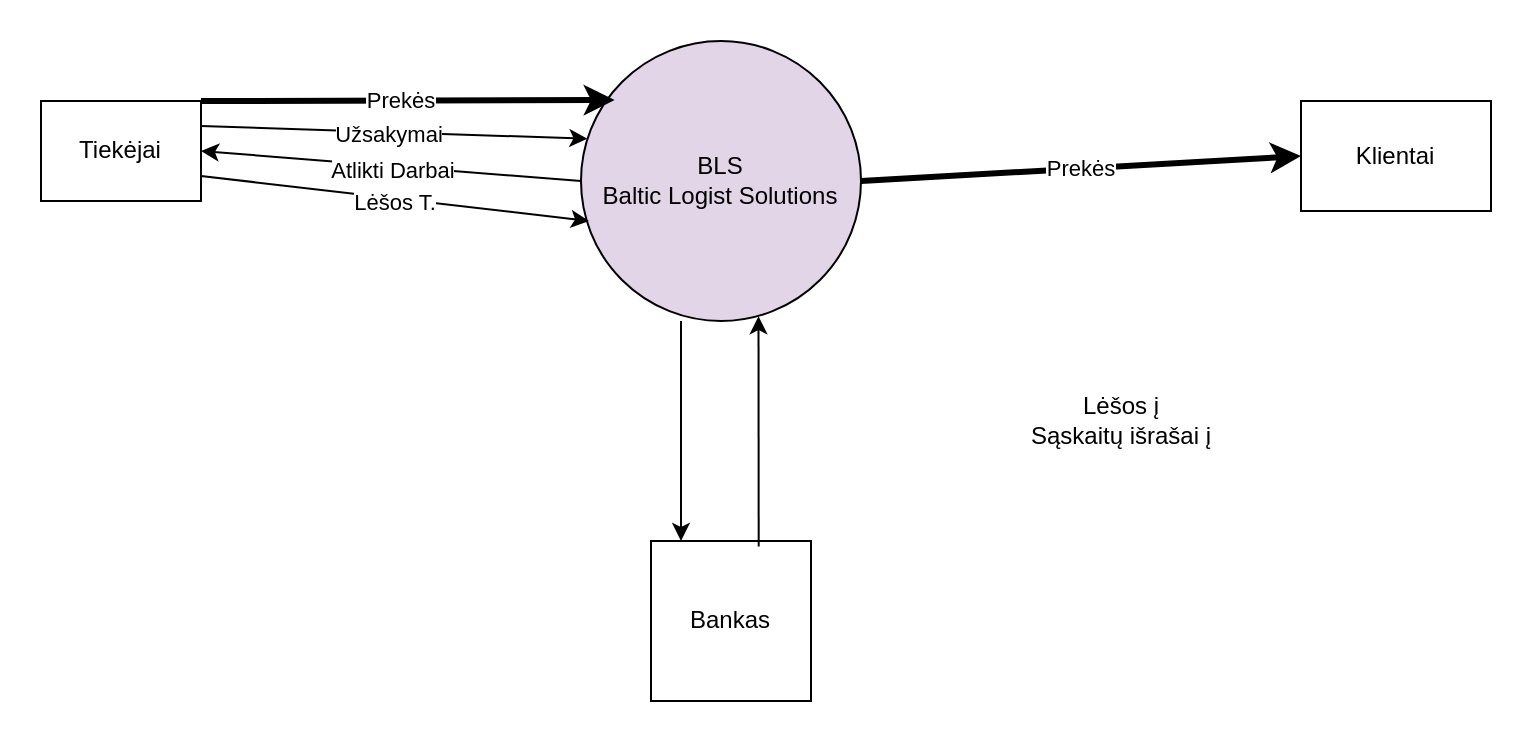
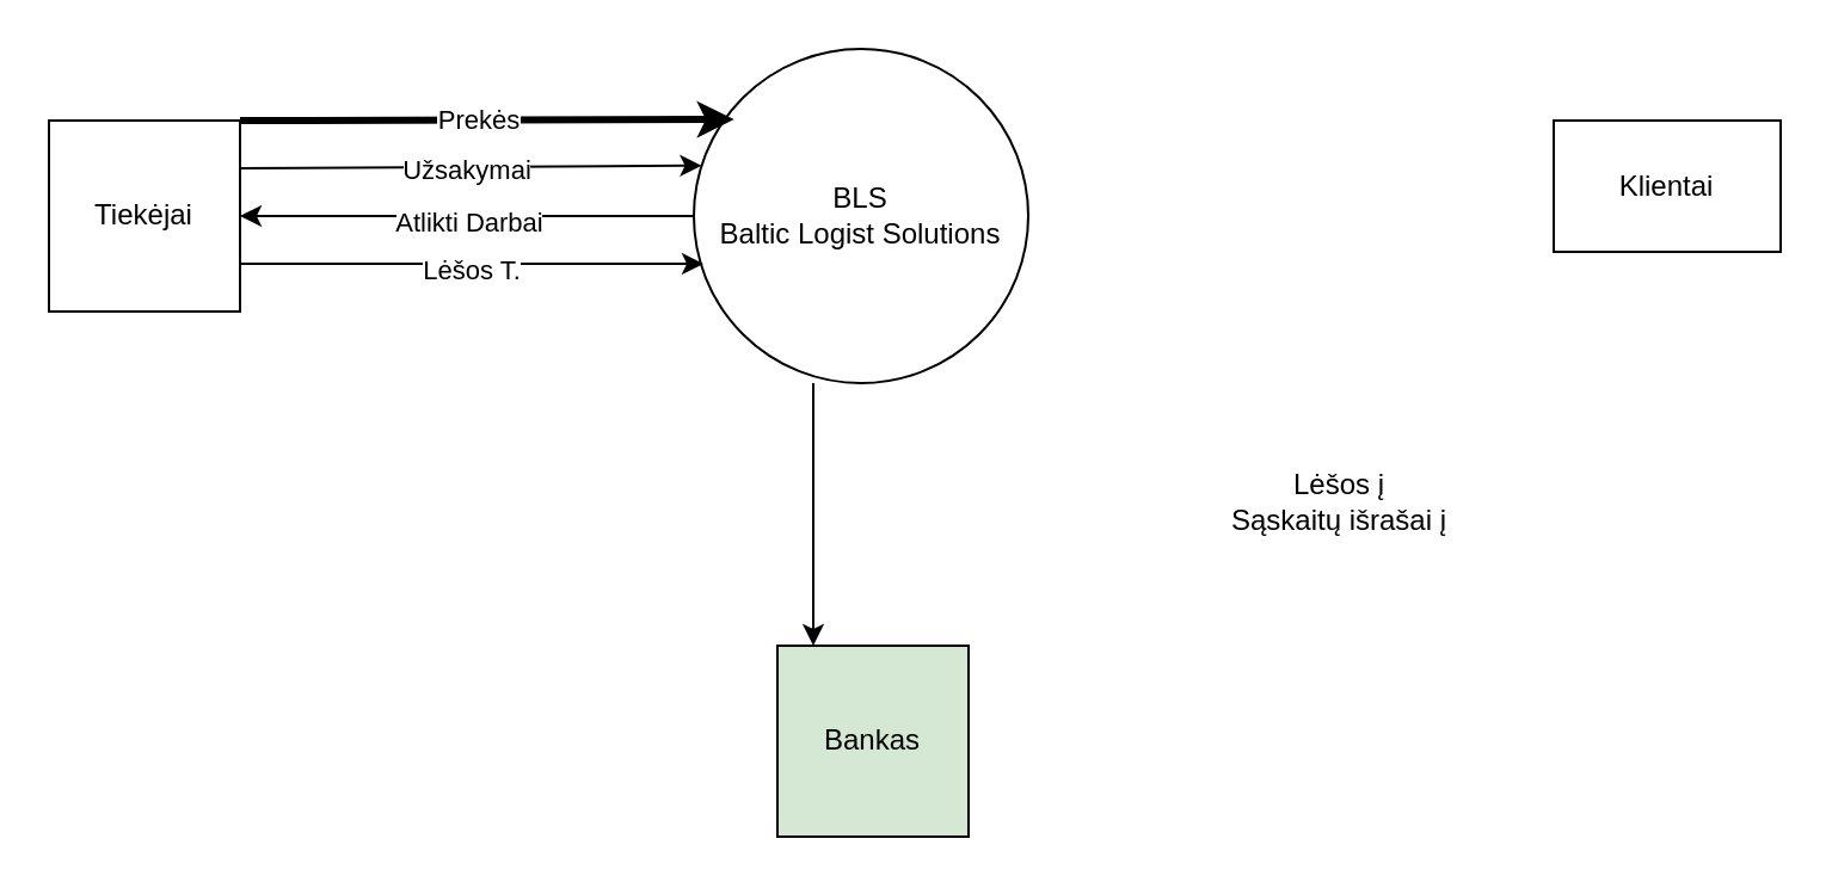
- <mxCell id="6" value="Tiekėjai" style="whiteSpace=wrap;html=1;aspect=fixed;" parent="1" vertex="1"><mxGeometry x="20" y="50" width="80" height="50" as="geometry" /></mxCell>
+ <mxCell id="6" value="Tiekėjai" style="whiteSpace=wrap;html=1;aspect=fixed;" parent="1" vertex="1"><mxGeometry x="20" y="50" width="80" height="80" as="geometry" /></mxCell>
- <mxCell id="3" value="" style="endArrow=classic;html=1;rounded=0;exitX=1;exitY=0.5;exitDx=0;exitDy=0;entryX=0;entryY=0.5;entryDx=0;entryDy=0;strokeWidth=3;" parent="1" source="2" target="5" edge="1"><mxGeometry width="50" height="50" relative="1" as="geometry"><mxPoint x="440" y="190" as="sourcePoint" /><mxPoint x="520" y="190" as="targetPoint" /><Array as="points" /></mxGeometry></mxCell>
- <mxCell id="4" value="Prekės" style="edgeLabel;html=1;align=center;verticalAlign=middle;resizable=0;points=[];" parent="3" vertex="1" connectable="0"><mxGeometry x="-0.006" relative="1" as="geometry"><mxPoint as="offset" /></mxGeometry></mxCell>
- <mxCell id="2" value="BLS&lt;div&gt;Baltic Logist Solutions&lt;/div&gt;" style="ellipse;whiteSpace=wrap;html=1;aspect=fixed;fillColor=#e1d5e7;" parent="1" vertex="1"><mxGeometry x="290" y="20" width="140" height="140" as="geometry" /></mxCell>
+ <mxCell id="2" value="BLS&lt;div&gt;Baltic Logist Solutions&lt;/div&gt;" style="ellipse;whiteSpace=wrap;html=1;aspect=fixed;" parent="1" vertex="1"><mxGeometry x="290" y="20" width="140" height="140" as="geometry" /></mxCell>
- <mxCell id="18" value="" style="endArrow=classic;html=1;rounded=0;exitX=0.673;exitY=0.035;exitDx=0;exitDy=0;exitPerimeter=0;entryX=0.634;entryY=0.983;entryDx=0;entryDy=0;entryPerimeter=0;" parent="1" source="7" target="2" edge="1"><mxGeometry width="50" height="50" relative="1" as="geometry"><mxPoint x="340" y="230" as="sourcePoint" /><mxPoint x="390" y="180" as="targetPoint" /></mxGeometry></mxCell>
- <mxCell id="7" value="Bankas" style="whiteSpace=wrap;html=1;aspect=fixed;" parent="1" vertex="1"><mxGeometry x="325" y="270" width="80" height="80" as="geometry" /></mxCell>
+ <mxCell id="7" value="Bankas" style="whiteSpace=wrap;html=1;aspect=fixed;fillColor=#d5e8d4;" parent="1" vertex="1"><mxGeometry x="325" y="270" width="80" height="80" as="geometry" /></mxCell>
